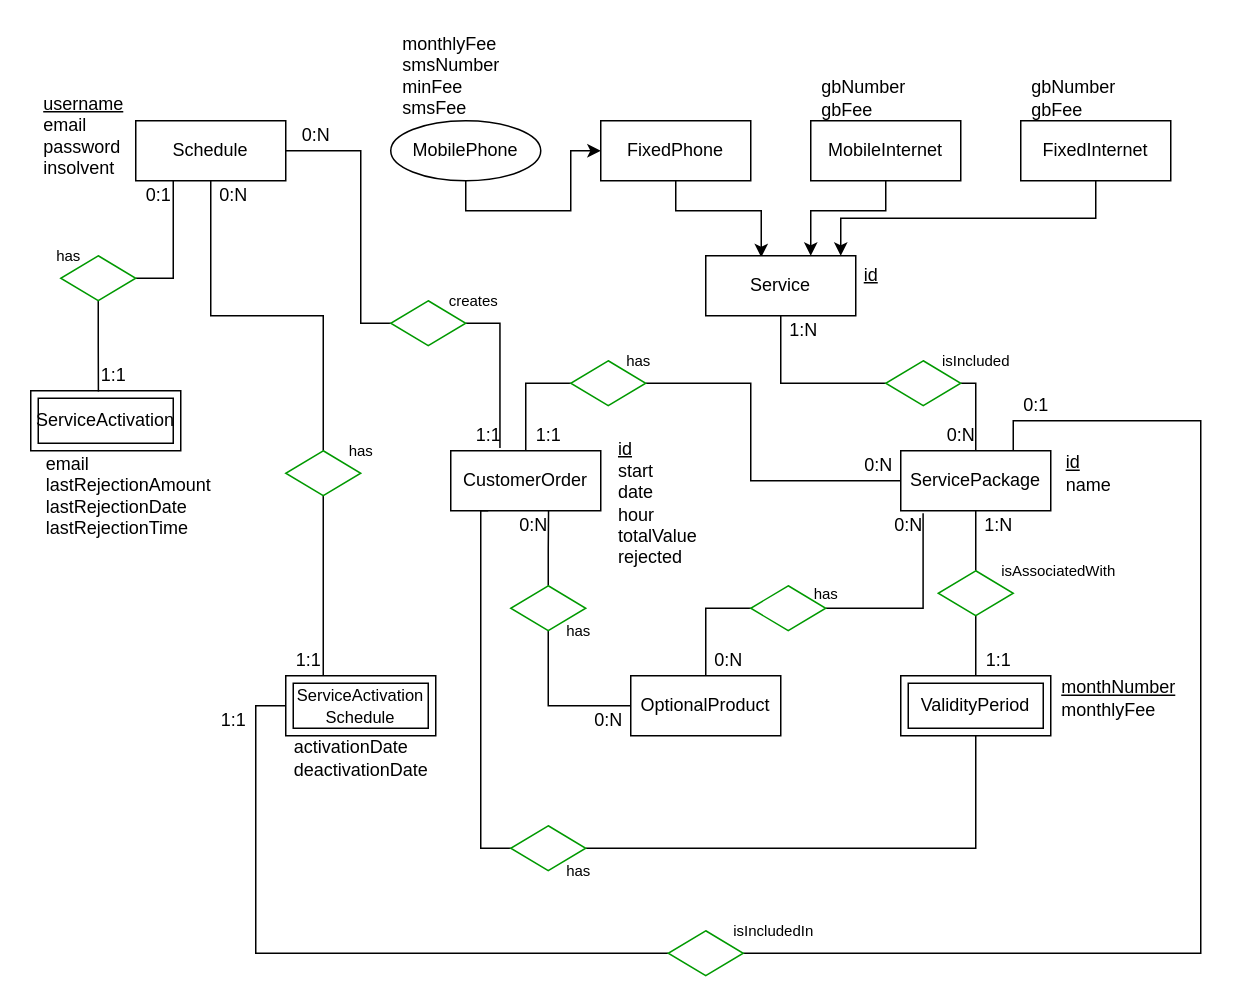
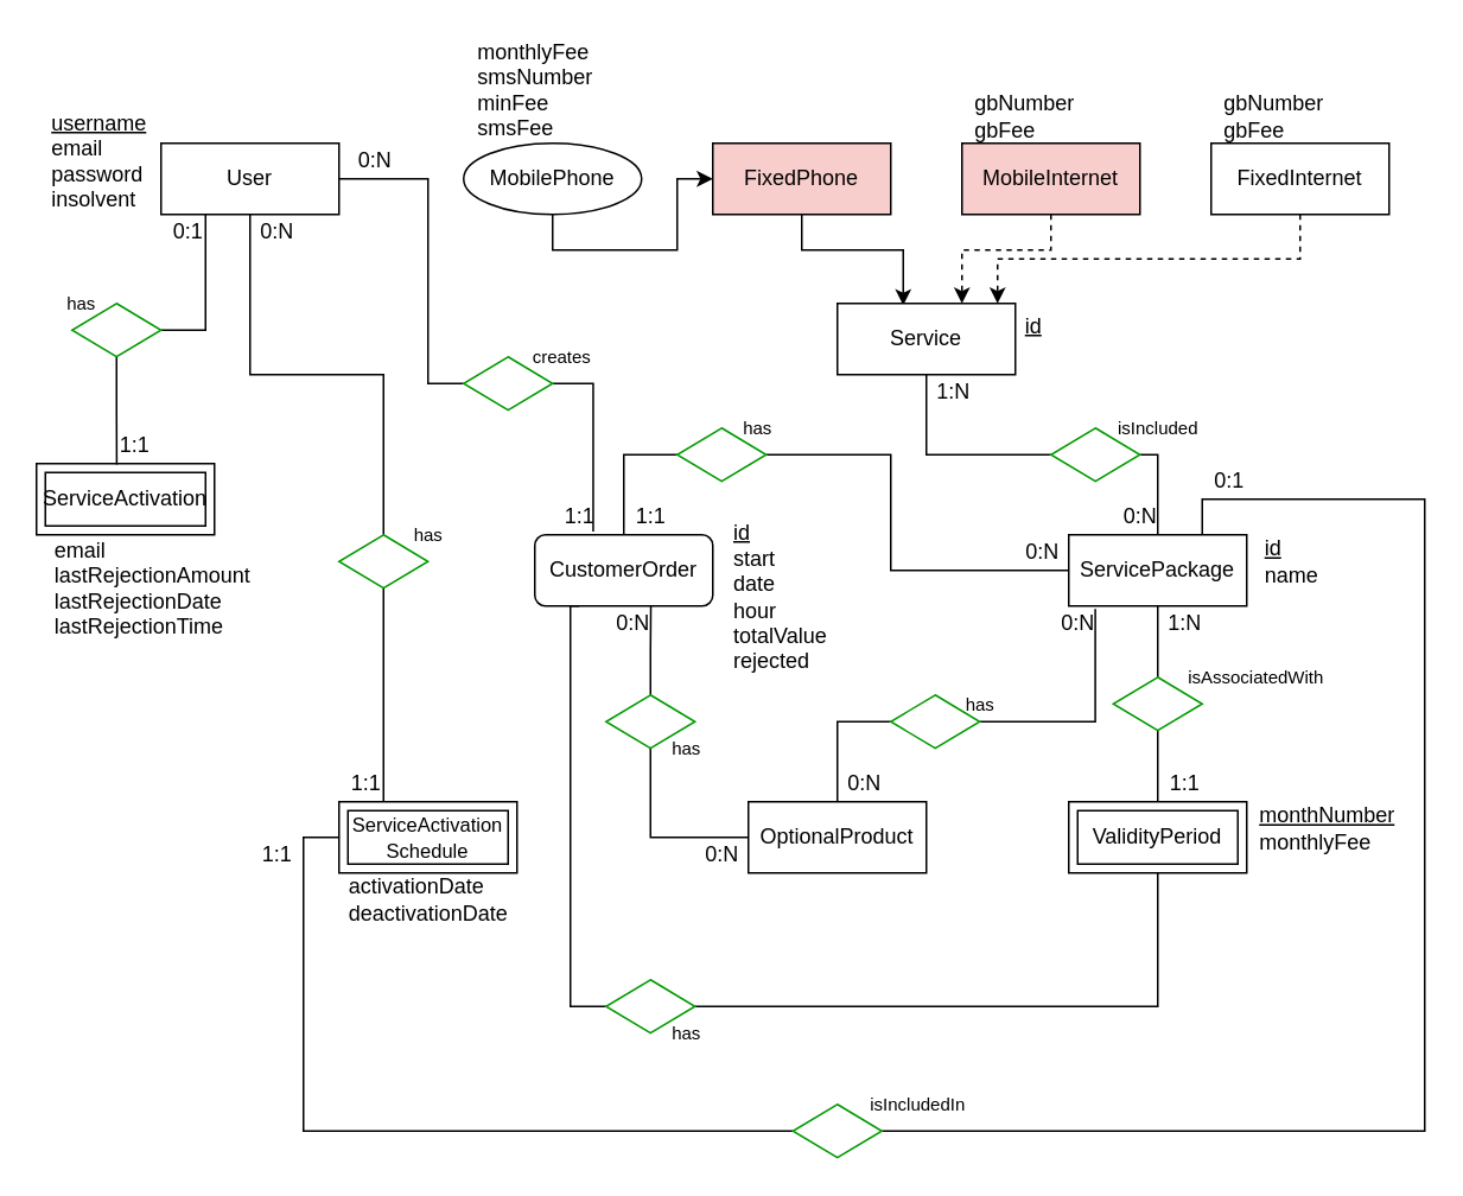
- <mxCell id="4" value="Schedule" style="whiteSpace=wrap;html=1;align=center;" vertex="1" parent="1"><mxGeometry x="90" y="80" width="100" height="40" as="geometry" /></mxCell>
+ <mxCell id="4" value="User" style="whiteSpace=wrap;html=1;align=center;" vertex="1" parent="1"><mxGeometry x="90" y="80" width="100" height="40" as="geometry" /></mxCell>
- <mxCell id="6" value="FixedPhone" style="whiteSpace=wrap;html=1;align=center;" vertex="1" parent="1"><mxGeometry x="400" y="80" width="100" height="40" as="geometry" /></mxCell>
+ <mxCell id="6" value="FixedPhone" style="whiteSpace=wrap;html=1;align=center;fillColor=#f8cecc;" vertex="1" parent="1"><mxGeometry x="400" y="80" width="100" height="40" as="geometry" /></mxCell>
- <mxCell id="10" value="MobileInternet" style="whiteSpace=wrap;html=1;align=center;" vertex="1" parent="1"><mxGeometry x="540" y="80" width="100" height="40" as="geometry" /></mxCell>
+ <mxCell id="10" value="MobileInternet" style="whiteSpace=wrap;html=1;align=center;fillColor=#f8cecc;" vertex="1" parent="1"><mxGeometry x="540" y="80" width="100" height="40" as="geometry" /></mxCell>
- <mxCell id="9" style="edgeStyle=orthogonalEdgeStyle;rounded=0;orthogonalLoop=1;jettySize=auto;html=1;exitX=0.5;exitY=1;exitDx=0;exitDy=0;entryX=0.7;entryY=0;entryDx=0;entryDy=0;entryPerimeter=0;" edge="1" parent="1" source="10" target="13"><mxGeometry relative="1" as="geometry"><Array as="points"><mxPoint x="590" y="140" /><mxPoint x="540" y="140" /></Array></mxGeometry></mxCell>
+ <mxCell id="9" style="edgeStyle=orthogonalEdgeStyle;rounded=0;orthogonalLoop=1;jettySize=auto;html=1;exitX=0.5;exitY=1;exitDx=0;exitDy=0;entryX=0.7;entryY=0;entryDx=0;entryDy=0;entryPerimeter=0;dashed=1;" edge="1" parent="1" source="10" target="13"><mxGeometry relative="1" as="geometry"><Array as="points"><mxPoint x="590" y="140" /><mxPoint x="540" y="140" /></Array></mxGeometry></mxCell>
- <mxCell id="11" style="edgeStyle=orthogonalEdgeStyle;rounded=0;orthogonalLoop=1;jettySize=auto;html=1;exitX=0.5;exitY=1;exitDx=0;exitDy=0;entryX=0.9;entryY=0;entryDx=0;entryDy=0;entryPerimeter=0;" edge="1" parent="1" source="12" target="13"><mxGeometry relative="1" as="geometry" /></mxCell>
+ <mxCell id="11" style="edgeStyle=orthogonalEdgeStyle;rounded=0;orthogonalLoop=1;jettySize=auto;html=1;exitX=0.5;exitY=1;exitDx=0;exitDy=0;entryX=0.9;entryY=0;entryDx=0;entryDy=0;entryPerimeter=0;dashed=1;" edge="1" parent="1" source="12" target="13"><mxGeometry relative="1" as="geometry" /></mxCell>
- <mxCell id="18" value="CustomerOrder" style="whiteSpace=wrap;html=1;align=center;" vertex="1" parent="1"><mxGeometry x="300" y="300" width="100" height="40" as="geometry" /></mxCell>
+ <mxCell id="18" value="CustomerOrder" style="whiteSpace=wrap;html=1;align=center;rounded=1;" vertex="1" parent="1"><mxGeometry x="300" y="300" width="100" height="40" as="geometry" /></mxCell>
